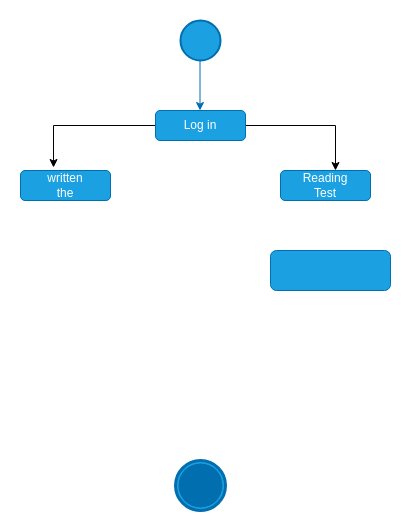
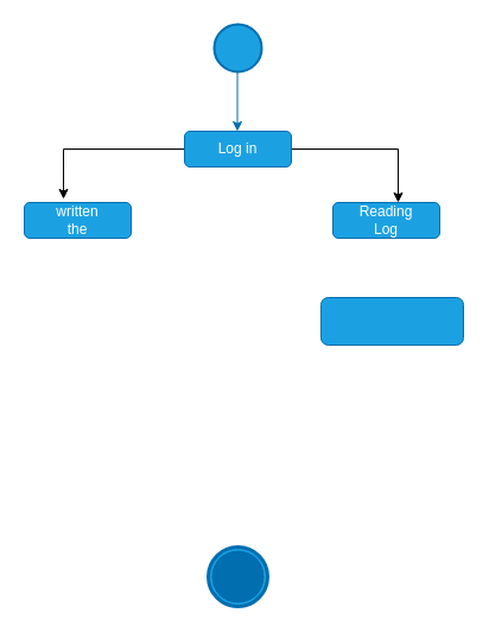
- <mxCell id="12" value="&lt;font color=&quot;#ffffff&quot;&gt;Reading Test&lt;/font&gt;" style="text;html=1;strokeColor=none;fillColor=none;align=center;verticalAlign=middle;whiteSpace=wrap;rounded=0;" vertex="1" parent="1"><mxGeometry x="305" y="175" width="40" height="20" as="geometry" /></mxCell>
+ <mxCell id="12" value="&lt;font color=&quot;#ffffff&quot;&gt;Reading Log&lt;/font&gt;" style="text;html=1;strokeColor=none;fillColor=none;align=center;verticalAlign=middle;whiteSpace=wrap;rounded=0;" vertex="1" parent="1"><mxGeometry x="305" y="175" width="40" height="20" as="geometry" /></mxCell>
